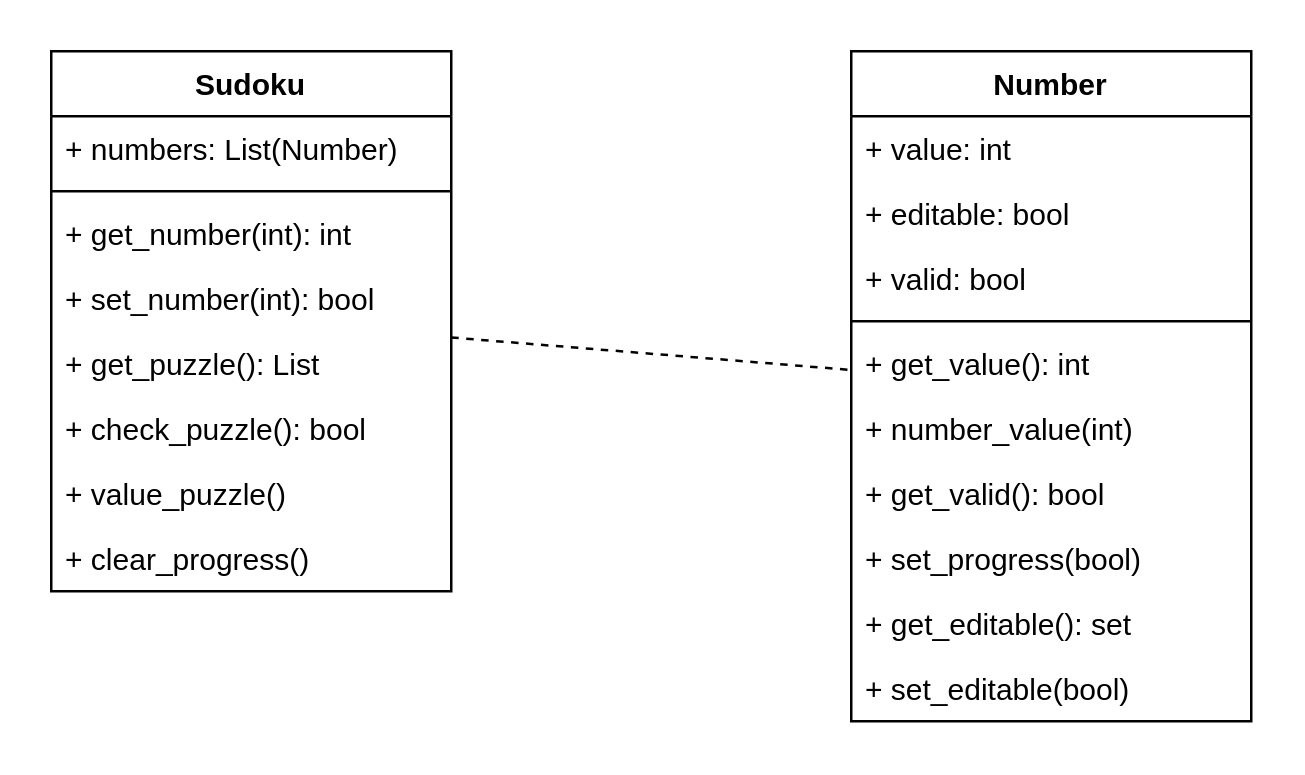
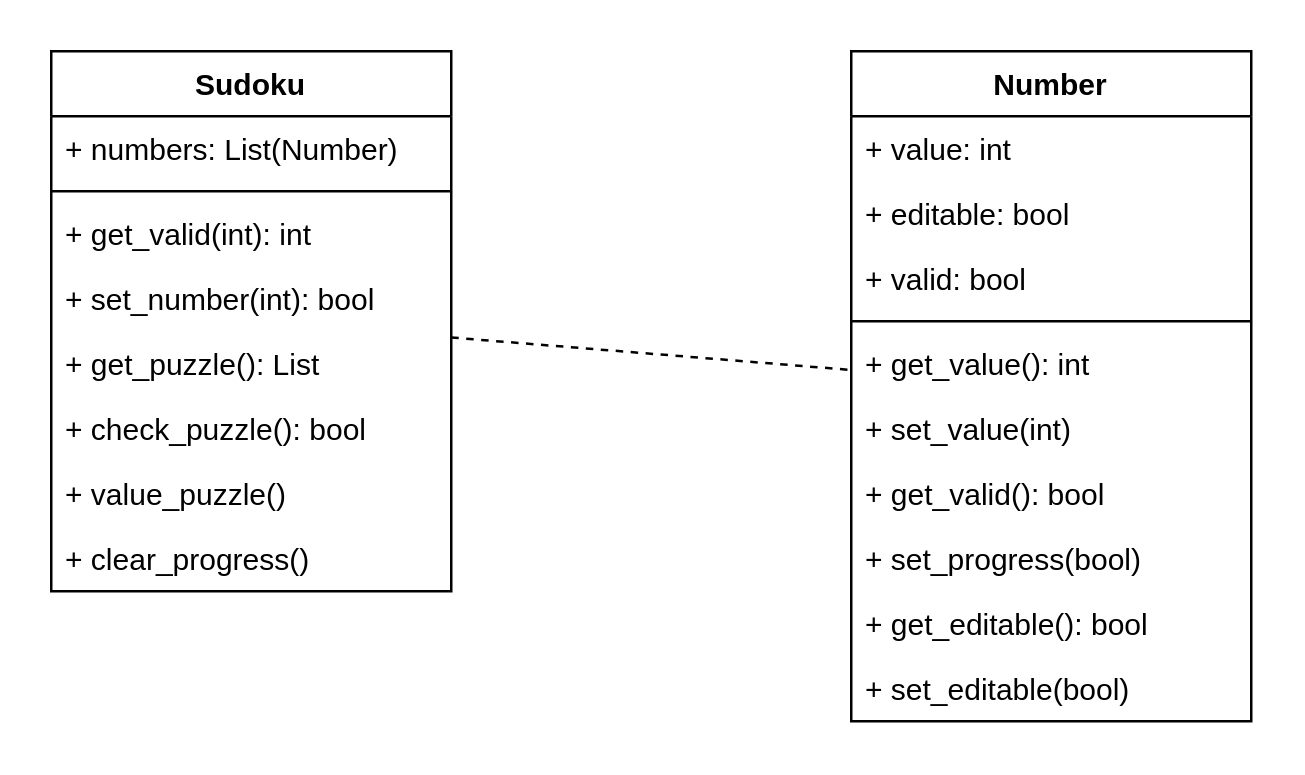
- <mxCell id="5" value="+ get_number(int): int" style="text;strokeColor=none;fillColor=none;align=left;verticalAlign=top;spacingLeft=4;spacingRight=4;overflow=hidden;rotatable=0;points=[[0,0.5],[1,0.5]];portConstraint=eastwest;" vertex="1" parent="2"><mxGeometry y="60" width="160" height="26" as="geometry" /></mxCell>
+ <mxCell id="5" value="+ get_valid(int): int" style="text;strokeColor=none;fillColor=none;align=left;verticalAlign=top;spacingLeft=4;spacingRight=4;overflow=hidden;rotatable=0;points=[[0,0.5],[1,0.5]];portConstraint=eastwest;" vertex="1" parent="2"><mxGeometry y="60" width="160" height="26" as="geometry" /></mxCell>
- <mxCell id="17" value="+ number_value(int)" style="text;strokeColor=none;fillColor=none;align=left;verticalAlign=top;spacingLeft=4;spacingRight=4;overflow=hidden;rotatable=0;points=[[0,0.5],[1,0.5]];portConstraint=eastwest;" vertex="1" parent="11"><mxGeometry y="138" width="160" height="26" as="geometry" /></mxCell>
+ <mxCell id="17" value="+ set_value(int)" style="text;strokeColor=none;fillColor=none;align=left;verticalAlign=top;spacingLeft=4;spacingRight=4;overflow=hidden;rotatable=0;points=[[0,0.5],[1,0.5]];portConstraint=eastwest;" vertex="1" parent="11"><mxGeometry y="138" width="160" height="26" as="geometry" /></mxCell>
- <mxCell id="20" value="+ get_editable(): set" style="text;strokeColor=none;fillColor=none;align=left;verticalAlign=top;spacingLeft=4;spacingRight=4;overflow=hidden;rotatable=0;points=[[0,0.5],[1,0.5]];portConstraint=eastwest;" vertex="1" parent="11"><mxGeometry y="216" width="160" height="26" as="geometry" /></mxCell>
+ <mxCell id="20" value="+ get_editable(): bool" style="text;strokeColor=none;fillColor=none;align=left;verticalAlign=top;spacingLeft=4;spacingRight=4;overflow=hidden;rotatable=0;points=[[0,0.5],[1,0.5]];portConstraint=eastwest;" vertex="1" parent="11"><mxGeometry y="216" width="160" height="26" as="geometry" /></mxCell>
